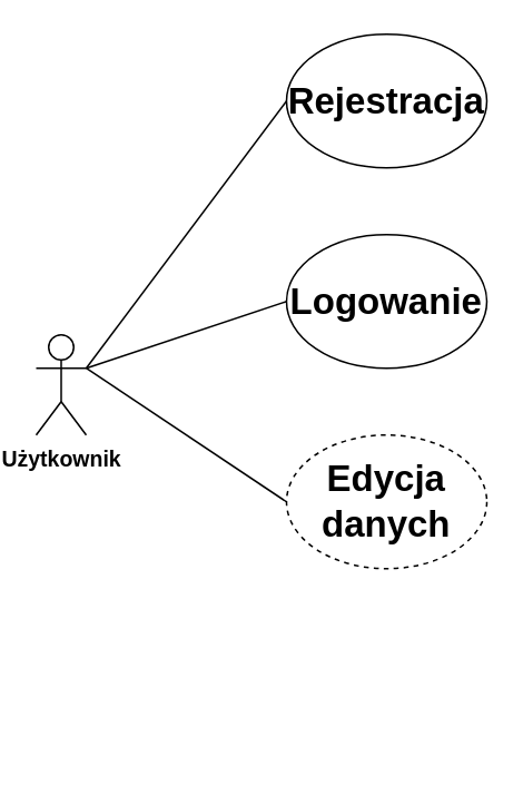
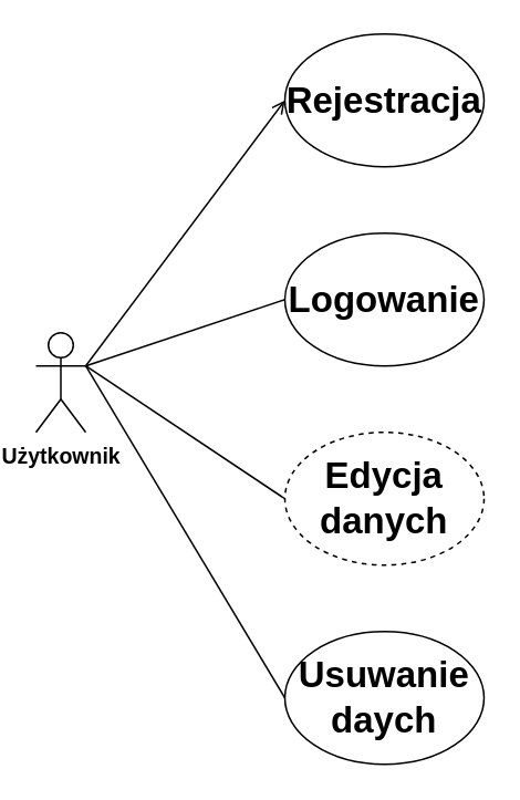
- <mxCell id="8" value="" style="endArrow=none;html=1;strokeColor=#000000;entryX=0;entryY=0.5;entryDx=0;entryDy=0;exitX=1;exitY=0.333;exitDx=0;exitDy=0;exitPerimeter=0;" edge="1" parent="1" source="2" target="3"><mxGeometry width="50" height="50" relative="1" as="geometry"><mxPoint x="40" y="210" as="sourcePoint" /><mxPoint x="184.667" y="69.667" as="targetPoint" /></mxGeometry></mxCell>
+ <mxCell id="8" value="" style="endArrow=open;html=1;strokeColor=#000000;entryX=0;entryY=0.5;entryDx=0;entryDy=0;exitX=1;exitY=0.333;exitDx=0;exitDy=0;exitPerimeter=0;" edge="1" parent="1" source="2" target="3"><mxGeometry width="50" height="50" relative="1" as="geometry"><mxPoint x="40" y="210" as="sourcePoint" /><mxPoint x="184.667" y="69.667" as="targetPoint" /></mxGeometry></mxCell>
+ <mxCell id="10" value="" style="endArrow=none;html=1;strokeColor=#000000;entryX=0;entryY=0.5;entryDx=0;entryDy=0;exitX=1;exitY=0.333;exitDx=0;exitDy=0;exitPerimeter=0;" edge="1" parent="1" source="2" target="6"><mxGeometry width="50" height="50" relative="1" as="geometry"><mxPoint x="50" y="210" as="sourcePoint" /><mxPoint x="204.667" y="89.667" as="targetPoint" /></mxGeometry></mxCell>
+ <mxCell id="6" value="&lt;b&gt;&lt;font style=&quot;font-size: 22px&quot;&gt;Usuwanie daych&lt;/font&gt;&lt;/b&gt;" style="ellipse;whiteSpace=wrap;html=1;" vertex="1" parent="1"><mxGeometry x="170" y="380" width="120" height="80" as="geometry" /></mxCell>
